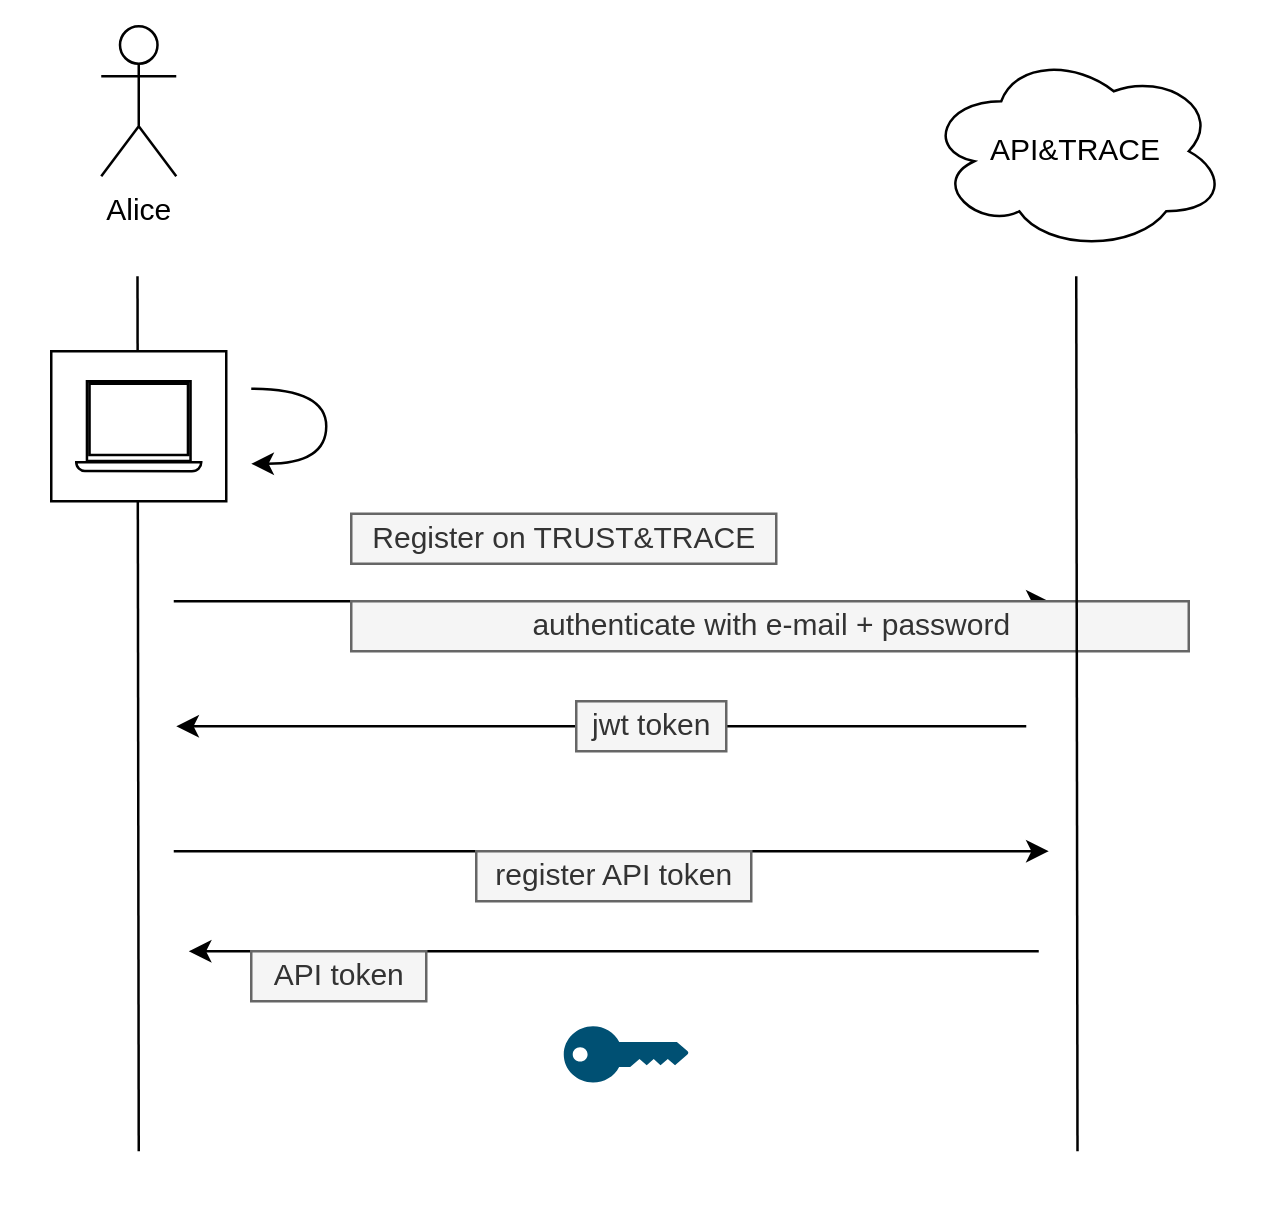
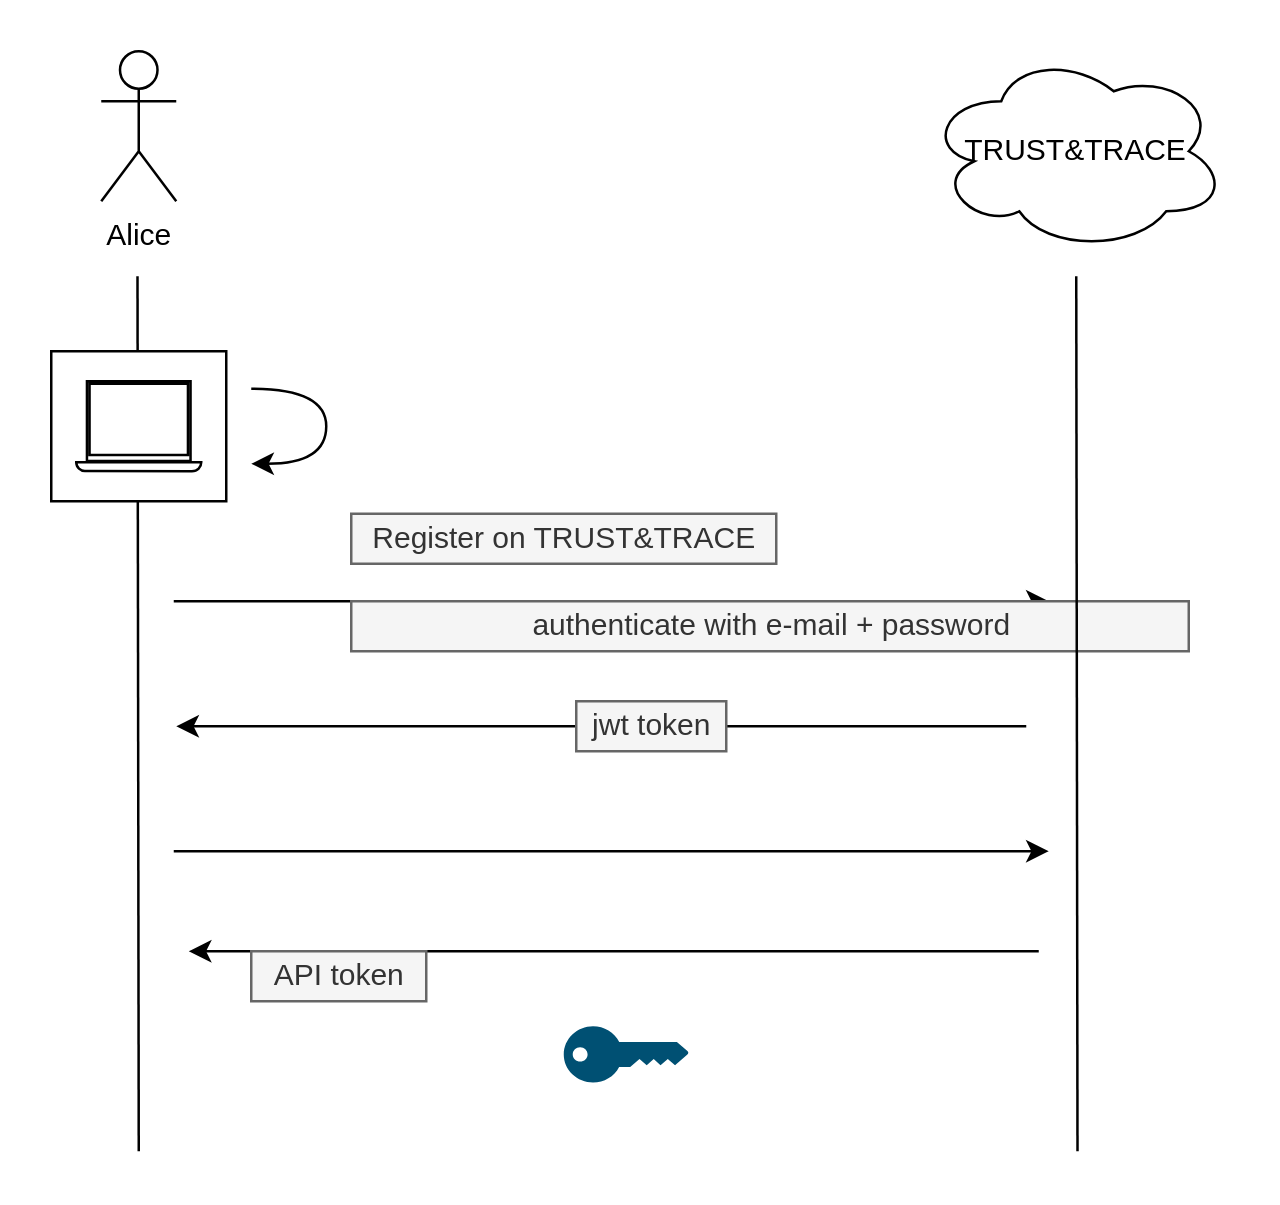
- <mxCell id="2" value="Alice" style="shape=umlActor;verticalLabelPosition=bottom;labelBackgroundColor=#ffffff;verticalAlign=top;html=1;outlineConnect=0;" parent="1" vertex="1"><mxGeometry x="40" y="10" width="30" height="60" as="geometry" /></mxCell>
+ <mxCell id="2" value="Alice" style="shape=umlActor;verticalLabelPosition=bottom;labelBackgroundColor=#ffffff;verticalAlign=top;html=1;outlineConnect=0;" parent="1" vertex="1"><mxGeometry x="40" y="20" width="30" height="60" as="geometry" /></mxCell>
- <mxCell id="3" value="API&amp;amp;TRACE" style="ellipse;shape=cloud;whiteSpace=wrap;html=1;" parent="1" vertex="1"><mxGeometry x="370" y="20" width="120" height="80" as="geometry" /></mxCell>
+ <mxCell id="3" value="TRUST&amp;amp;TRACE" style="ellipse;shape=cloud;whiteSpace=wrap;html=1;" parent="1" vertex="1"><mxGeometry x="370" y="20" width="120" height="80" as="geometry" /></mxCell>
- <mxCell id="16" value="register API token" style="text;html=1;align=center;verticalAlign=middle;resizable=0;points=[];autosize=1;fillColor=#f5f5f5;strokeColor=#666666;fontColor=#333333;" parent="1" vertex="1"><mxGeometry x="190" y="340" width="110" height="20" as="geometry" /></mxCell>
